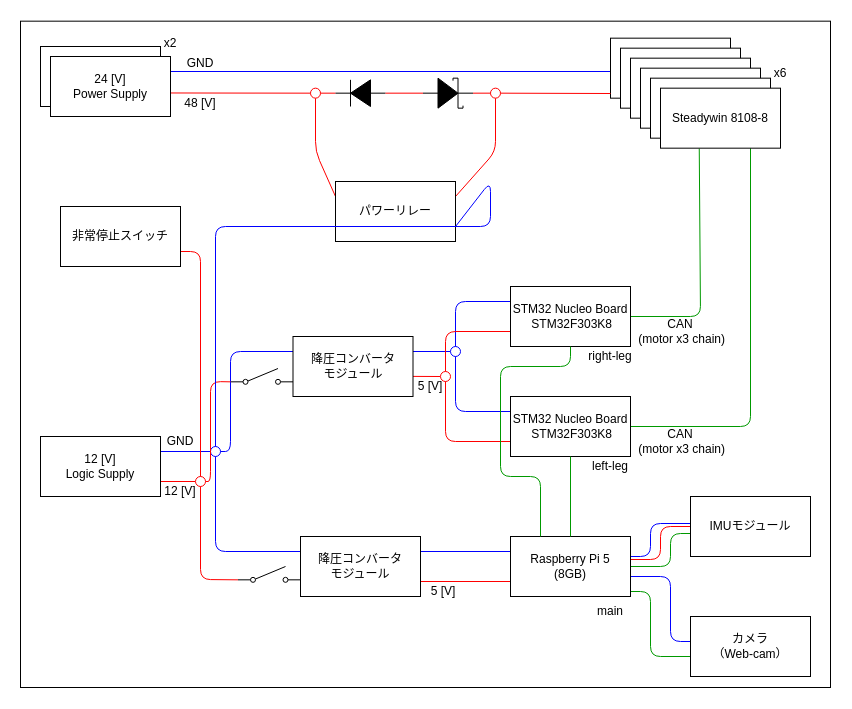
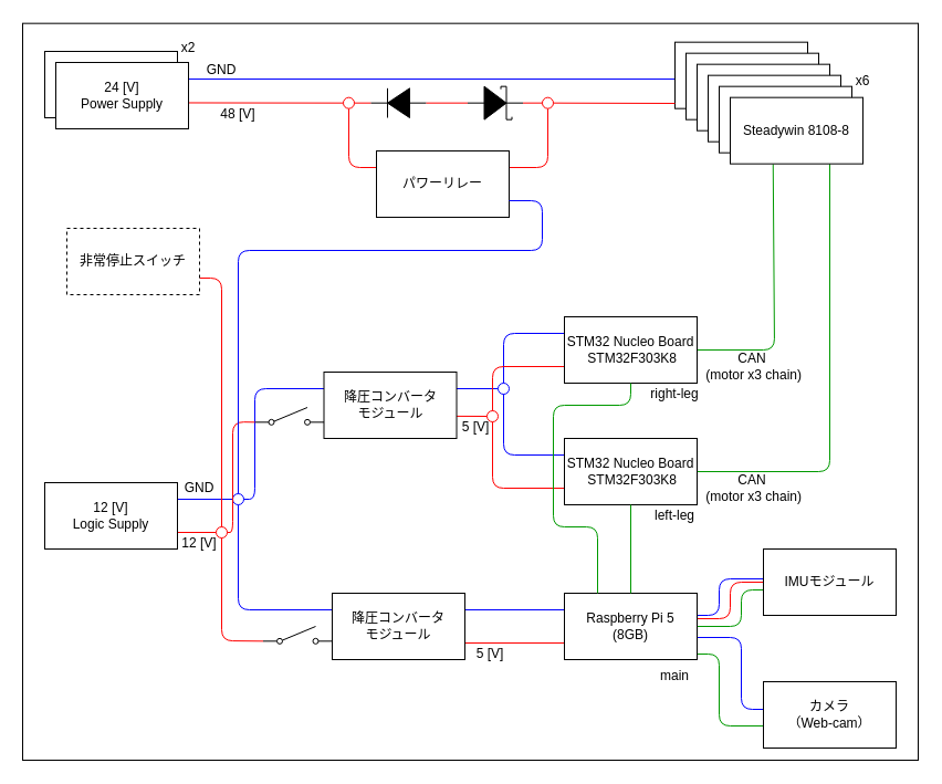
- <mxCell id="4" value="48 [V]" style="text;html=1;strokeColor=none;fillColor=none;align=center;verticalAlign=middle;whiteSpace=wrap;rounded=0;labelBackgroundColor=none;fontColor=#000000;" parent="1" vertex="1"><mxGeometry x="170" y="87.67" width="60" height="30" as="geometry" /></mxCell>
+ <mxCell id="4" value="48 [V]" style="text;html=1;strokeColor=none;fillColor=none;align=center;verticalAlign=middle;whiteSpace=wrap;rounded=0;labelBackgroundColor=none;fontColor=#000000;" parent="1" vertex="1"><mxGeometry x="185" y="87.67" width="60" height="30" as="geometry" /></mxCell>
- <mxCell id="54" value="パワーリレー" style="rounded=0;whiteSpace=wrap;html=1;labelBackgroundColor=none;fontColor=#000000;fillColor=#FFFFFF;strokeColor=#000000;" parent="1" vertex="1"><mxGeometry x="335" y="181" width="120" height="60" as="geometry" /></mxCell>
+ <mxCell id="54" value="パワーリレー" style="rounded=0;whiteSpace=wrap;html=1;labelBackgroundColor=none;fontColor=#000000;fillColor=#FFFFFF;strokeColor=#000000;" parent="1" vertex="1"><mxGeometry x="340" y="136" width="120" height="60" as="geometry" /></mxCell>
- <mxCell id="73" value="非常停止スイッチ" style="rounded=0;whiteSpace=wrap;html=1;labelBackgroundColor=none;fontColor=#000000;fillColor=#FFFFFF;strokeColor=#000000;" parent="1" vertex="1"><mxGeometry x="60" y="206" width="120" height="60" as="geometry" /></mxCell>
+ <mxCell id="73" value="非常停止スイッチ" style="rounded=0;whiteSpace=wrap;html=1;labelBackgroundColor=none;fontColor=#000000;fillColor=#FFFFFF;strokeColor=#000000;dashed=1;" parent="1" vertex="1"><mxGeometry x="60" y="206" width="120" height="60" as="geometry" /></mxCell>
